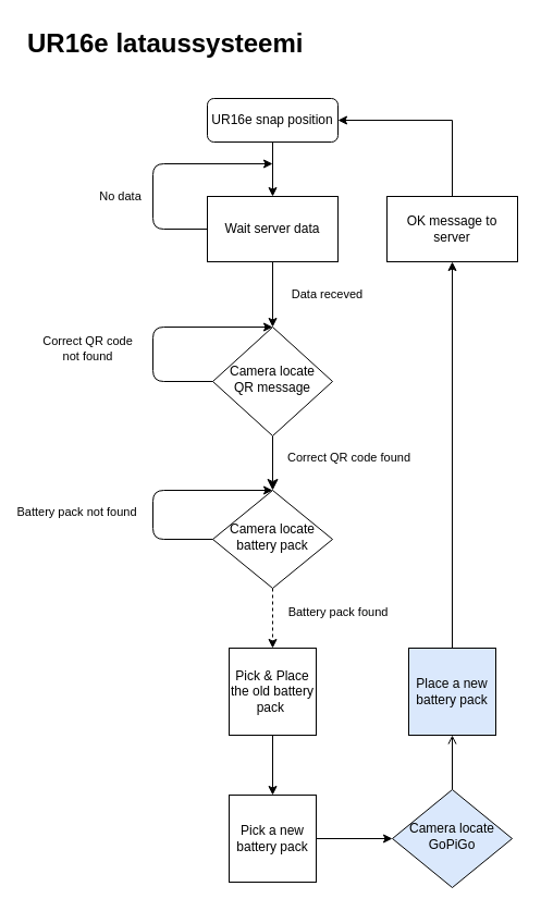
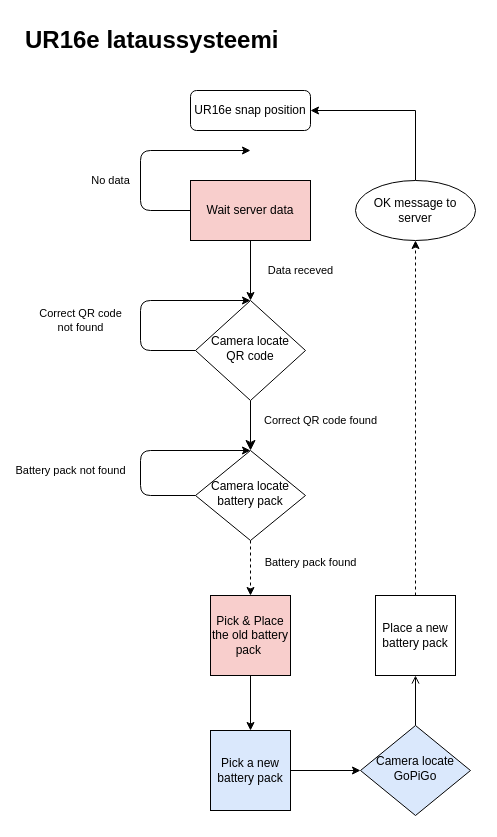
- <mxCell id="2" value="" style="edgeStyle=orthogonalEdgeStyle;rounded=0;orthogonalLoop=1;jettySize=auto;html=1;" parent="1" source="3" target="12" edge="1"><mxGeometry relative="1" as="geometry" /></mxCell>
- <mxCell id="12" value="Wait server data" style="rounded=0;whiteSpace=wrap;html=1;" parent="1" vertex="1"><mxGeometry x="190" y="180" width="120" height="60" as="geometry" /></mxCell>
+ <mxCell id="12" value="Wait server data" style="rounded=0;whiteSpace=wrap;html=1;fillColor=#f8cecc;" parent="1" vertex="1"><mxGeometry x="190" y="180" width="120" height="60" as="geometry" /></mxCell>
- <mxCell id="19" value="OK message to server" style="rounded=0;whiteSpace=wrap;html=1;" parent="1" vertex="1"><mxGeometry x="355" y="180" width="120" height="60" as="geometry" /></mxCell>
+ <mxCell id="19" value="OK message to server" style="ellipse;whiteSpace=wrap;html=1;" parent="1" vertex="1"><mxGeometry x="355" y="180" width="120" height="60" as="geometry" /></mxCell>
- <mxCell id="5" value="Camera locate&lt;br&gt;QR message" style="rhombus;whiteSpace=wrap;html=1;shadow=0;fontFamily=Helvetica;fontSize=12;align=center;strokeWidth=1;spacing=6;spacingTop=-4;" parent="1" vertex="1"><mxGeometry x="195" y="300" width="110" height="100" as="geometry" /></mxCell>
+ <mxCell id="5" value="Camera locate&lt;br&gt;QR code" style="rhombus;whiteSpace=wrap;html=1;shadow=0;fontFamily=Helvetica;fontSize=12;align=center;strokeWidth=1;spacing=6;spacingTop=-4;" parent="1" vertex="1"><mxGeometry x="195" y="300" width="110" height="100" as="geometry" /></mxCell>
- <mxCell id="17" style="edgeStyle=orthogonalEdgeStyle;rounded=0;orthogonalLoop=1;jettySize=auto;html=1;entryX=0.5;entryY=1;entryDx=0;entryDy=0;exitX=0.5;exitY=0;exitDx=0;exitDy=0;" parent="1" source="21" target="19" edge="1"><mxGeometry relative="1" as="geometry"><mxPoint x="415" y="590" as="sourcePoint" /></mxGeometry></mxCell>
+ <mxCell id="17" style="edgeStyle=orthogonalEdgeStyle;rounded=0;orthogonalLoop=1;jettySize=auto;html=1;entryX=0.5;entryY=1;entryDx=0;entryDy=0;exitX=0.5;exitY=0;exitDx=0;exitDy=0;dashed=1;" parent="1" source="21" target="19" edge="1"><mxGeometry relative="1" as="geometry"><mxPoint x="415" y="590" as="sourcePoint" /></mxGeometry></mxCell>
- <mxCell id="20" value="Pick &amp;amp; Place the old battery pack&amp;nbsp;" style="whiteSpace=wrap;html=1;aspect=fixed;" parent="1" vertex="1"><mxGeometry x="210" y="595" width="80" height="80" as="geometry" /></mxCell>
+ <mxCell id="20" value="Pick &amp;amp; Place the old battery pack&amp;nbsp;" style="whiteSpace=wrap;html=1;aspect=fixed;fillColor=#f8cecc;" parent="1" vertex="1"><mxGeometry x="210" y="595" width="80" height="80" as="geometry" /></mxCell>
- <mxCell id="21" value="Place a new battery pack" style="whiteSpace=wrap;html=1;aspect=fixed;fillColor=#dae8fc;" parent="1" vertex="1"><mxGeometry x="375" y="595" width="80" height="80" as="geometry" /></mxCell>
+ <mxCell id="21" value="Place a new battery pack" style="whiteSpace=wrap;html=1;aspect=fixed;" parent="1" vertex="1"><mxGeometry x="375" y="595" width="80" height="80" as="geometry" /></mxCell>
- <mxCell id="22" value="Pick a new battery pack" style="whiteSpace=wrap;html=1;aspect=fixed;" parent="1" vertex="1"><mxGeometry x="210" y="730" width="80" height="80" as="geometry" /></mxCell>
+ <mxCell id="22" value="Pick a new battery pack" style="whiteSpace=wrap;html=1;aspect=fixed;fillColor=#dae8fc;" parent="1" vertex="1"><mxGeometry x="210" y="730" width="80" height="80" as="geometry" /></mxCell>
